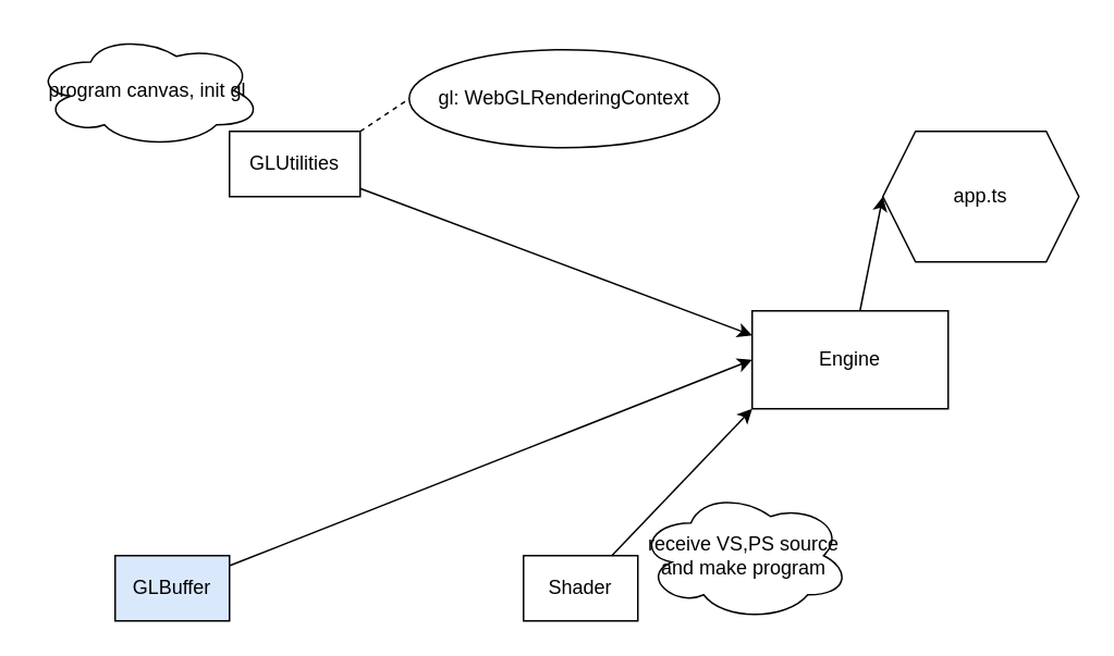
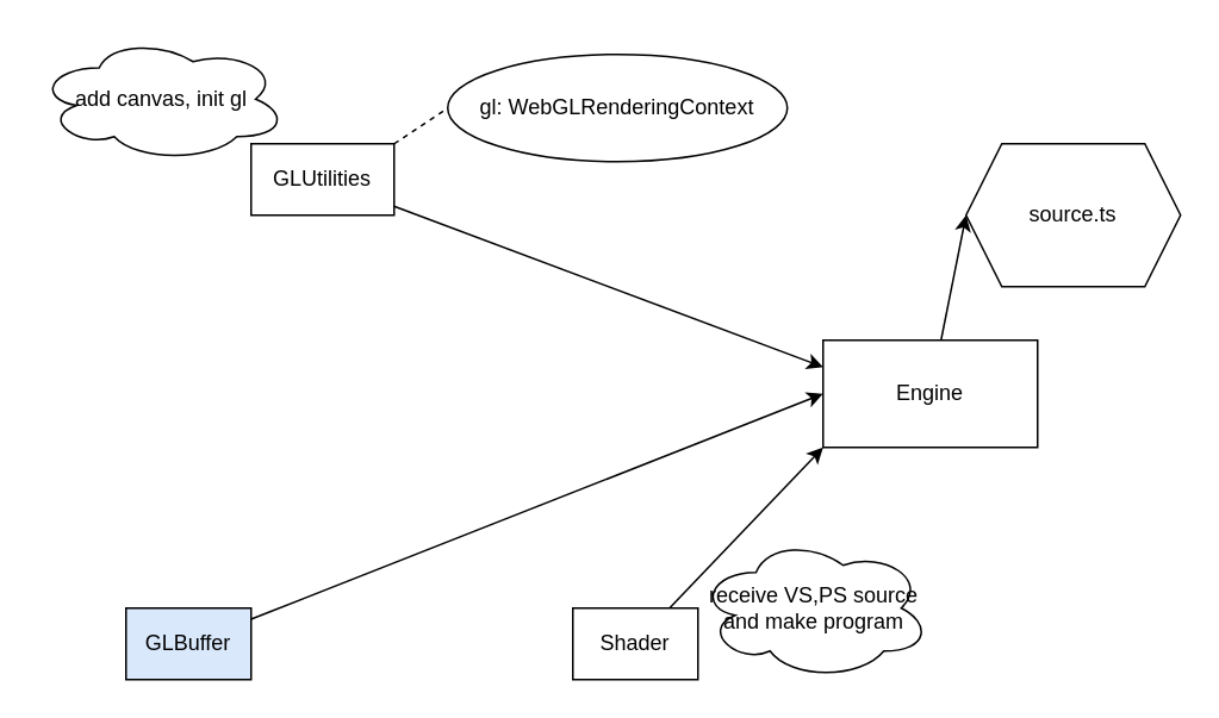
- <mxCell id="6" value="program canvas, init gl" style="ellipse;shape=cloud;whiteSpace=wrap;html=1;" vertex="1" parent="1"><mxGeometry x="20" y="20" width="140" height="70" as="geometry" /></mxCell>
+ <mxCell id="6" value="add canvas, init gl" style="ellipse;shape=cloud;whiteSpace=wrap;html=1;" vertex="1" parent="1"><mxGeometry x="20" y="20" width="140" height="70" as="geometry" /></mxCell>
- <mxCell id="13" value="app.ts" style="shape=hexagon;perimeter=hexagonPerimeter2;whiteSpace=wrap;html=1;fixedSize=1;" vertex="1" parent="1"><mxGeometry x="540" y="80" width="120" height="80" as="geometry" /></mxCell>
+ <mxCell id="13" value="source.ts" style="shape=hexagon;perimeter=hexagonPerimeter2;whiteSpace=wrap;html=1;fixedSize=1;" vertex="1" parent="1"><mxGeometry x="540" y="80" width="120" height="80" as="geometry" /></mxCell>
